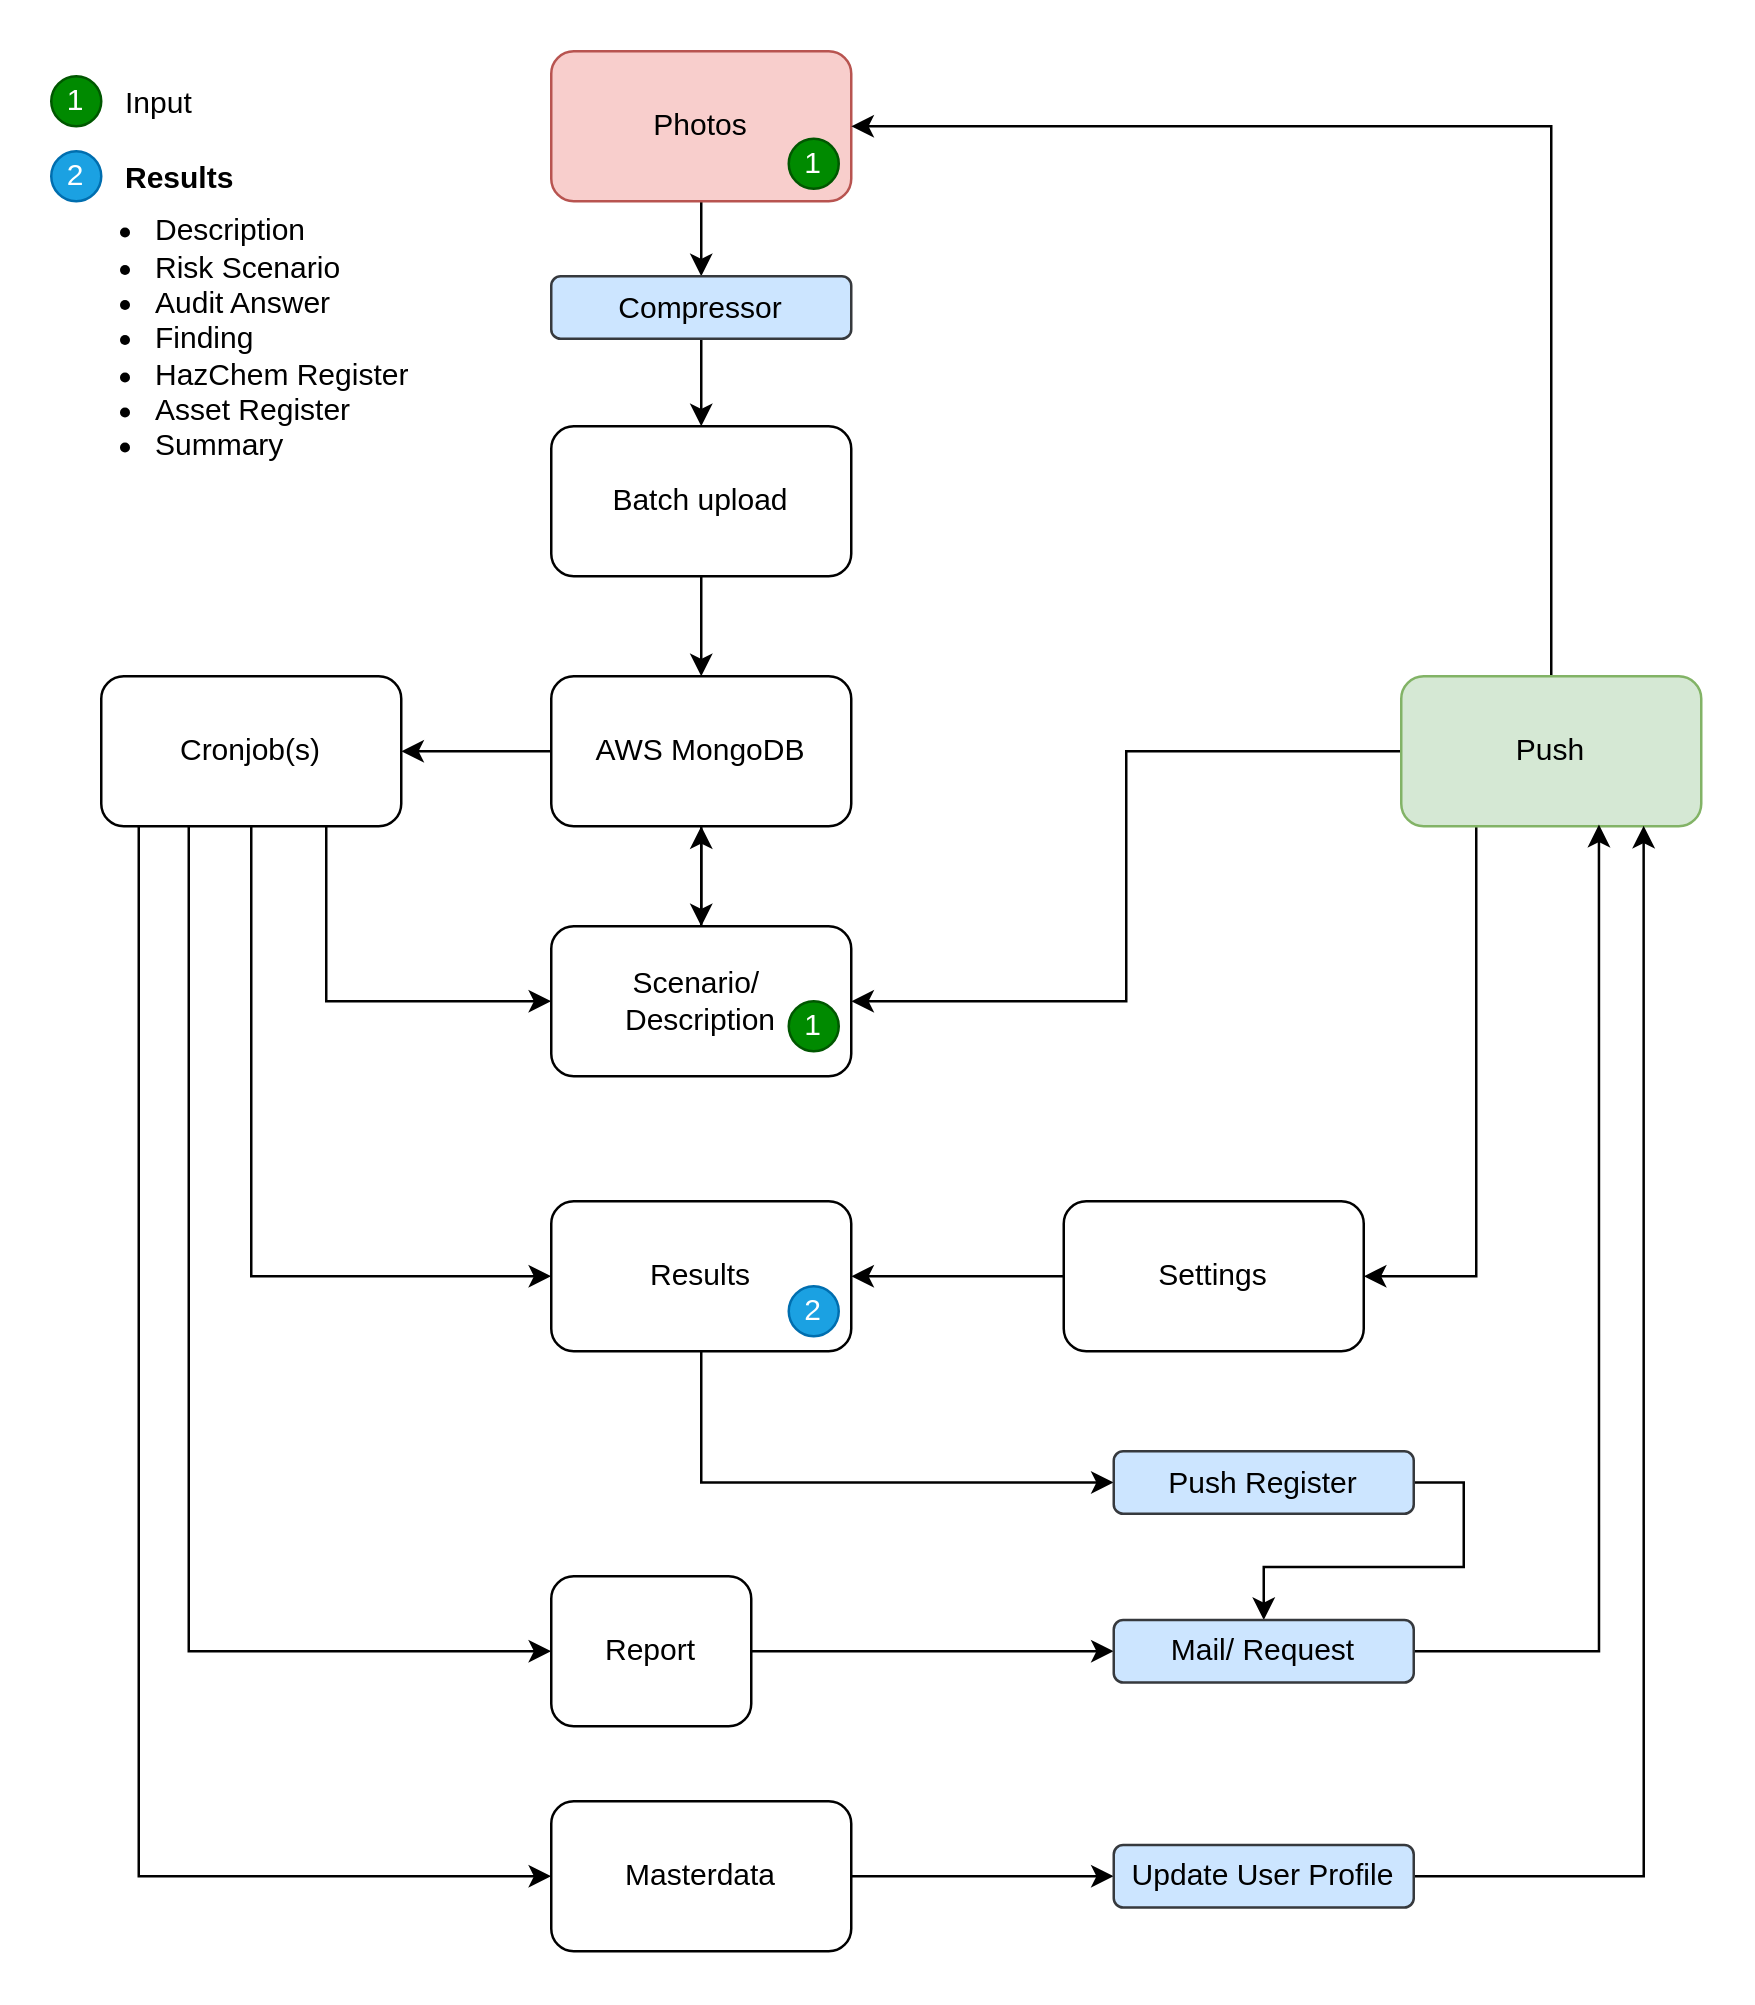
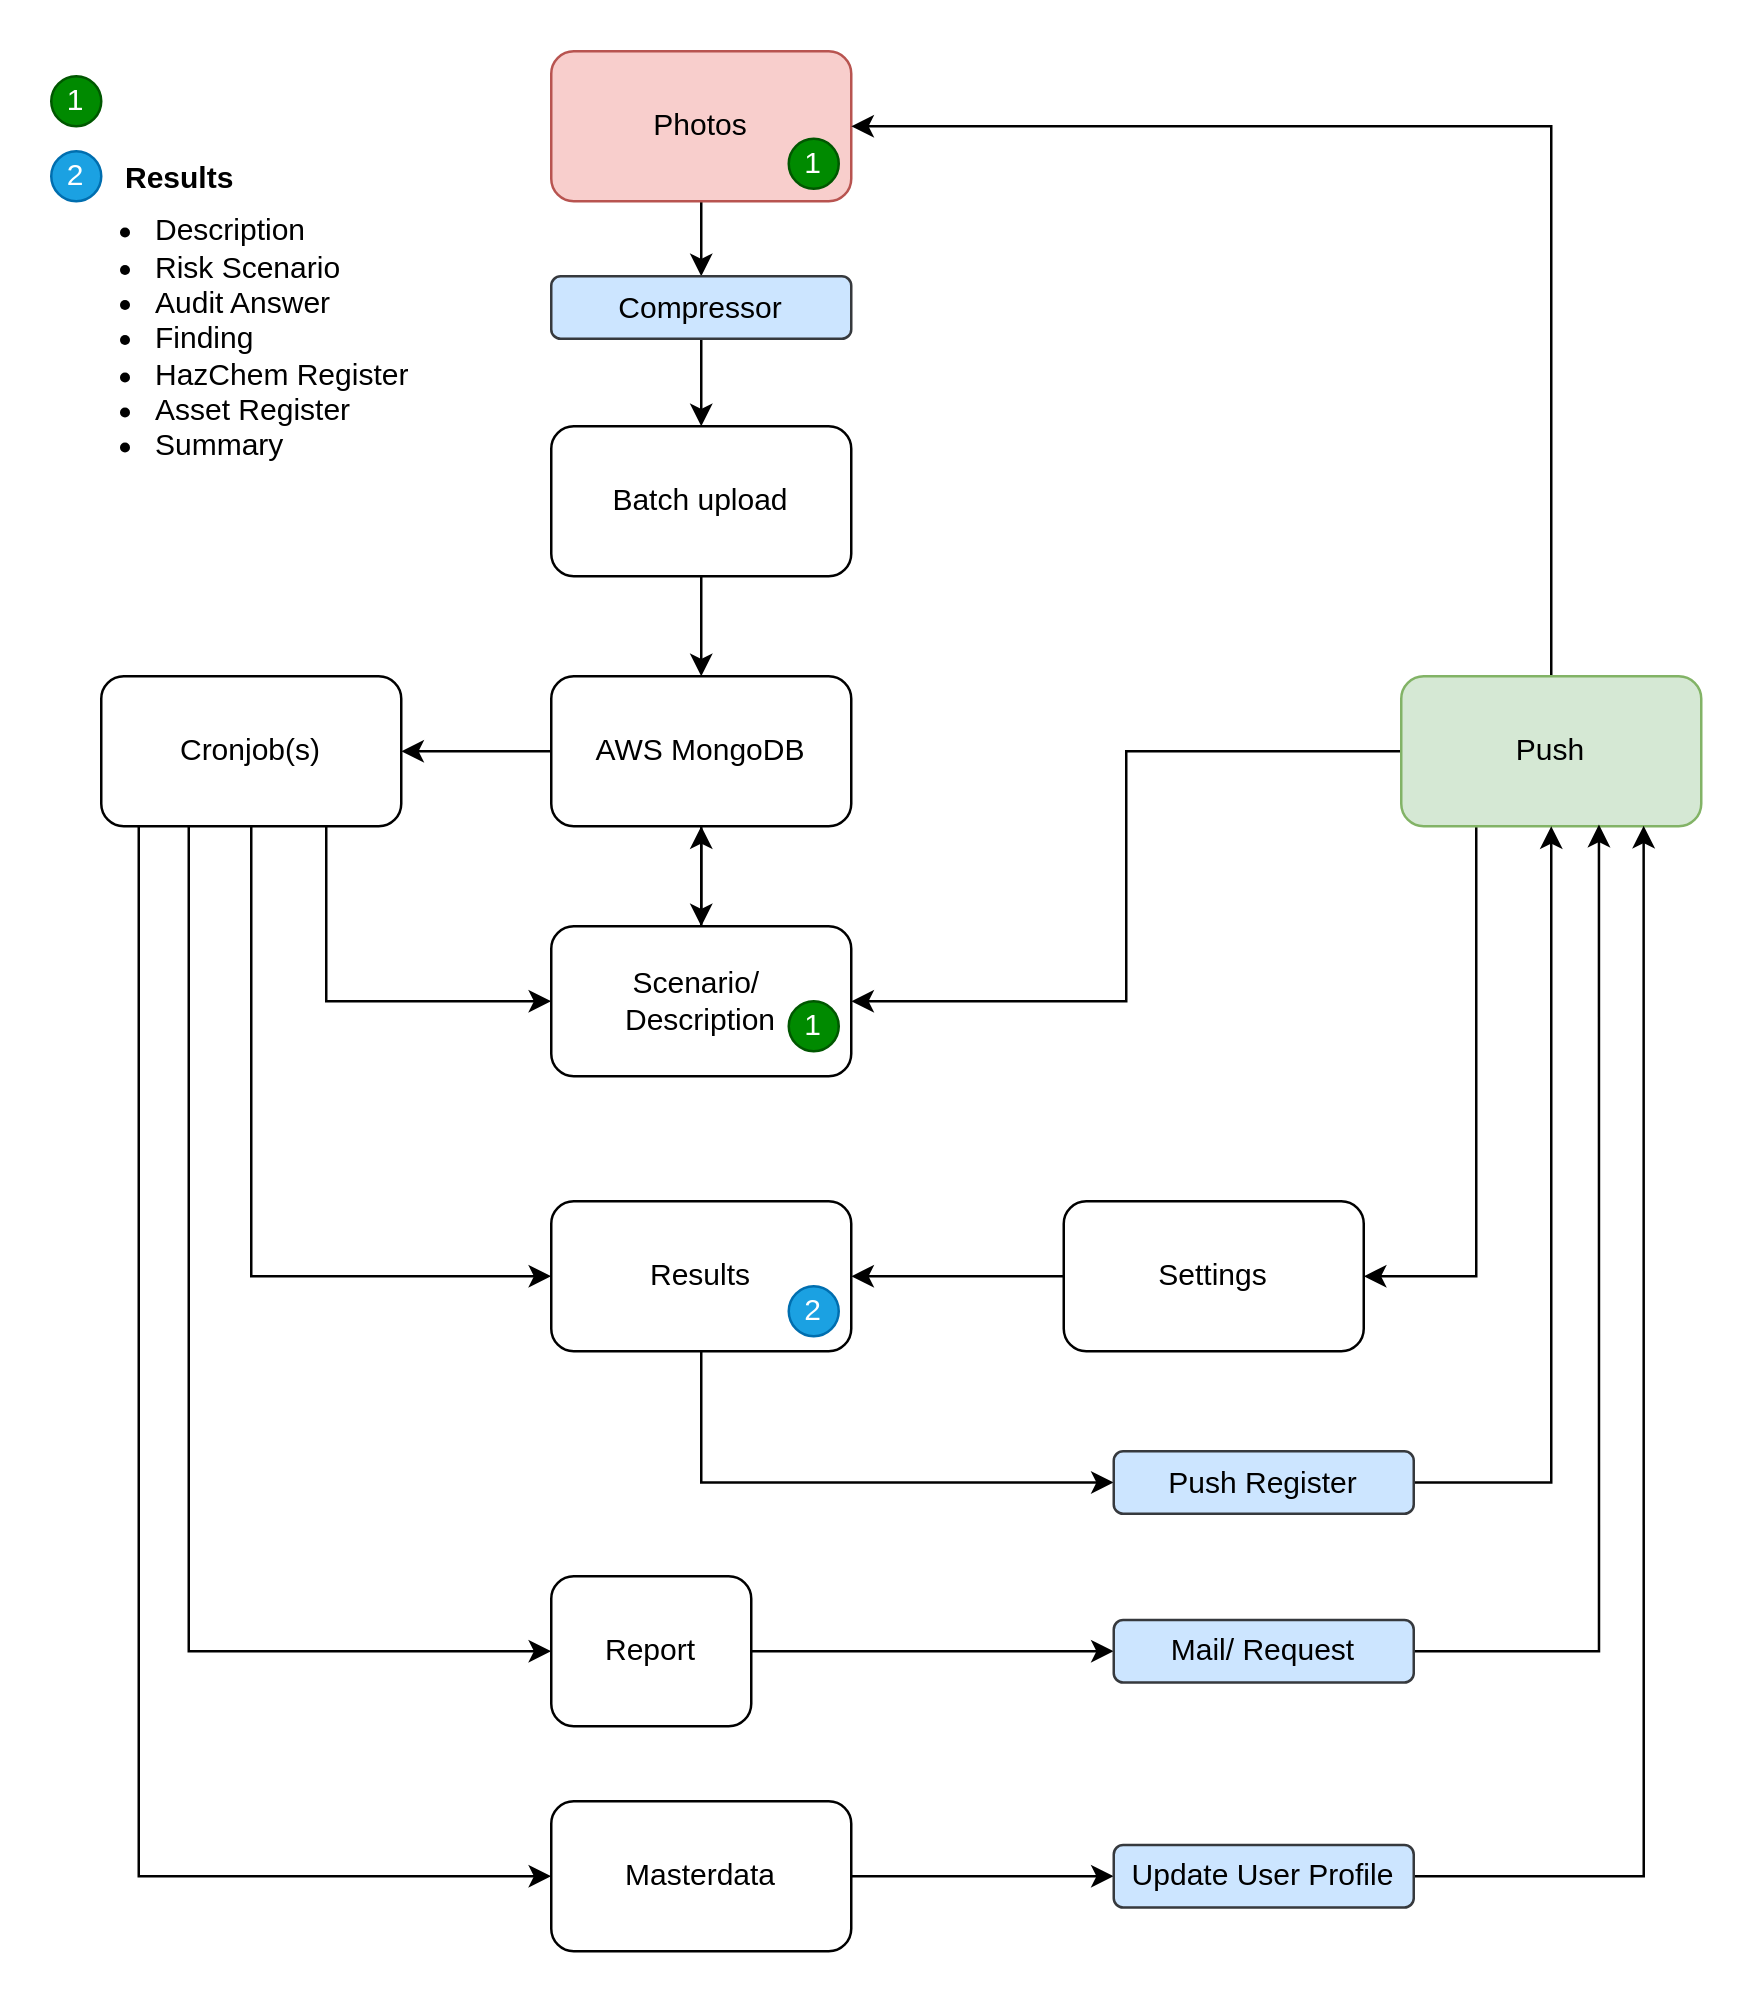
- <mxCell id="26" value="Input" style="text;html=1;align=left;verticalAlign=middle;whiteSpace=wrap;rounded=0;" vertex="1" parent="1"><mxGeometry x="48" y="26" width="60" height="30" as="geometry" /></mxCell>
- <mxCell id="34" style="edgeStyle=orthogonalEdgeStyle;rounded=0;orthogonalLoop=1;jettySize=auto;html=1;exitX=1;exitY=0.5;exitDx=0;exitDy=0;" edge="1" parent="1" source="35" target="39"><mxGeometry relative="1" as="geometry" /></mxCell>
+ <mxCell id="34" style="edgeStyle=orthogonalEdgeStyle;rounded=0;orthogonalLoop=1;jettySize=auto;html=1;entryX=0.5;entryY=1;entryDx=0;entryDy=0;exitX=1;exitY=0.5;exitDx=0;exitDy=0;" edge="1" parent="1" source="35" target="19"><mxGeometry relative="1" as="geometry" /></mxCell>
